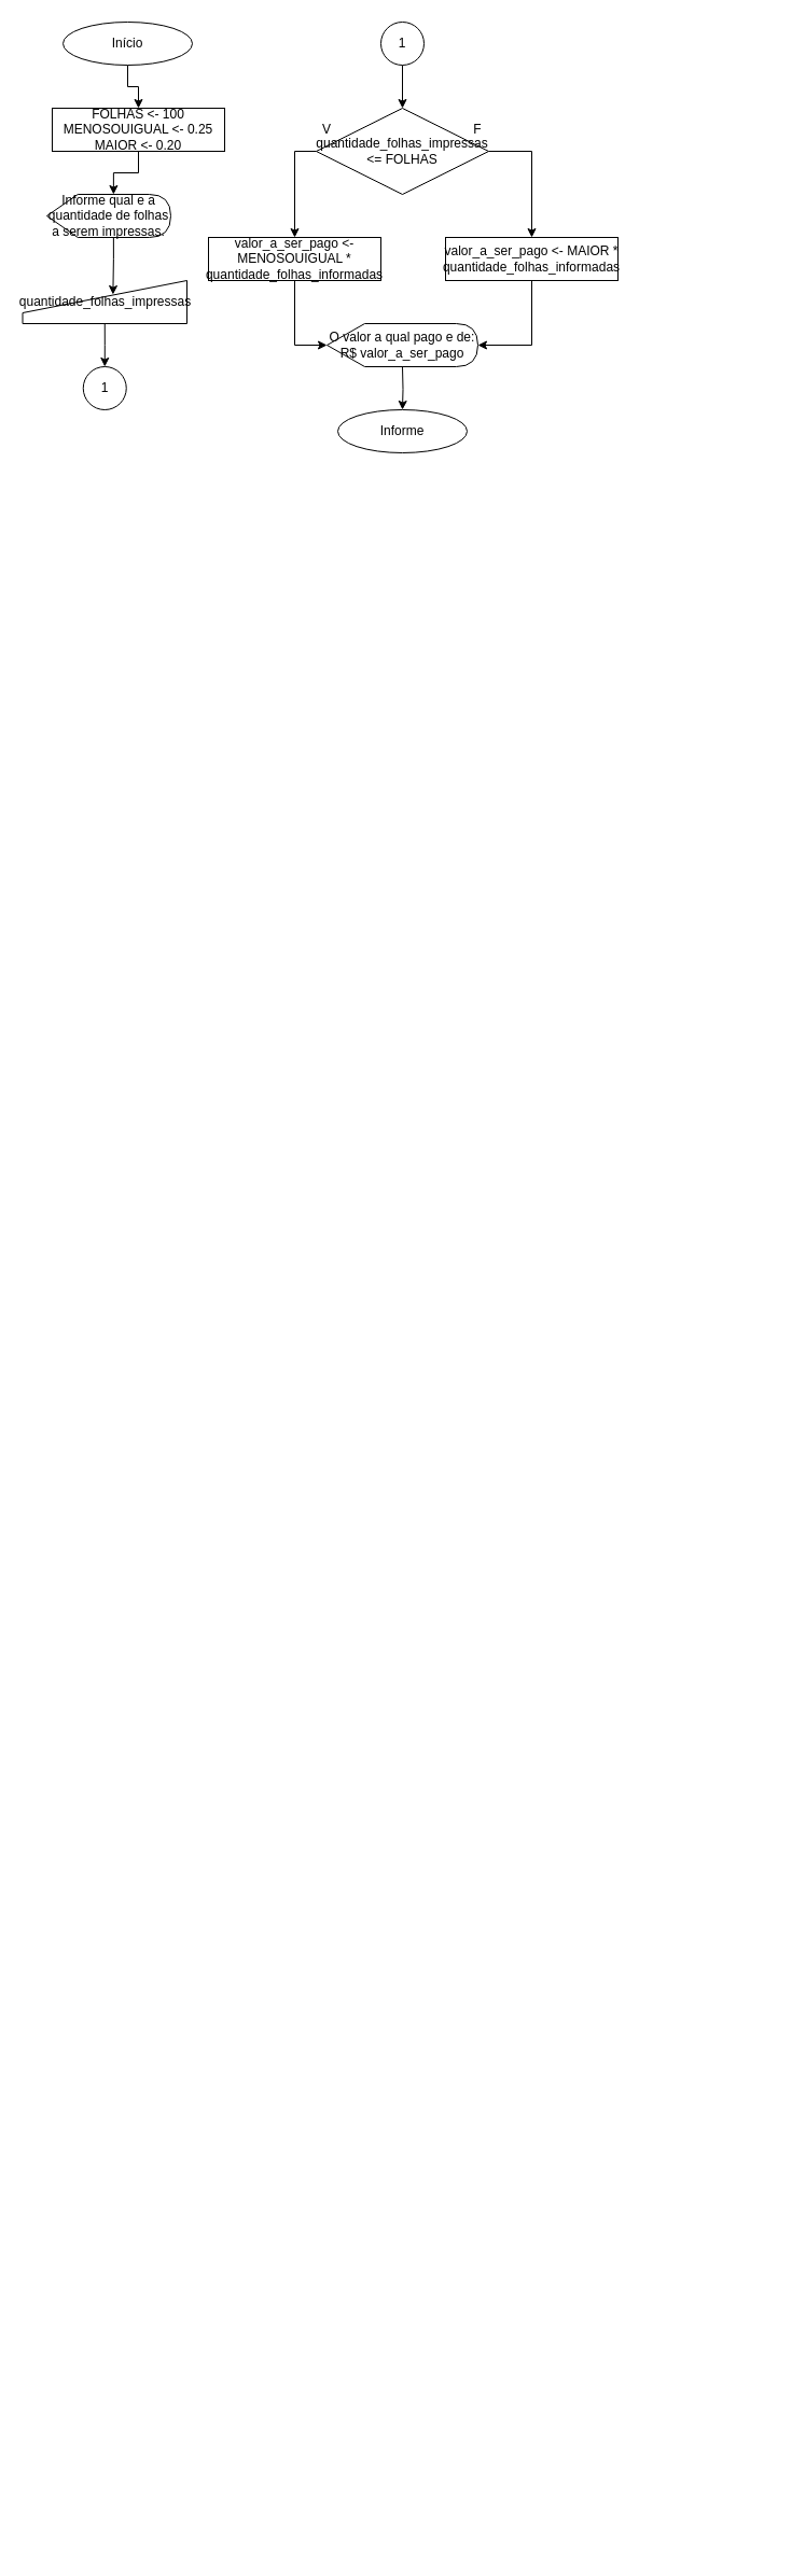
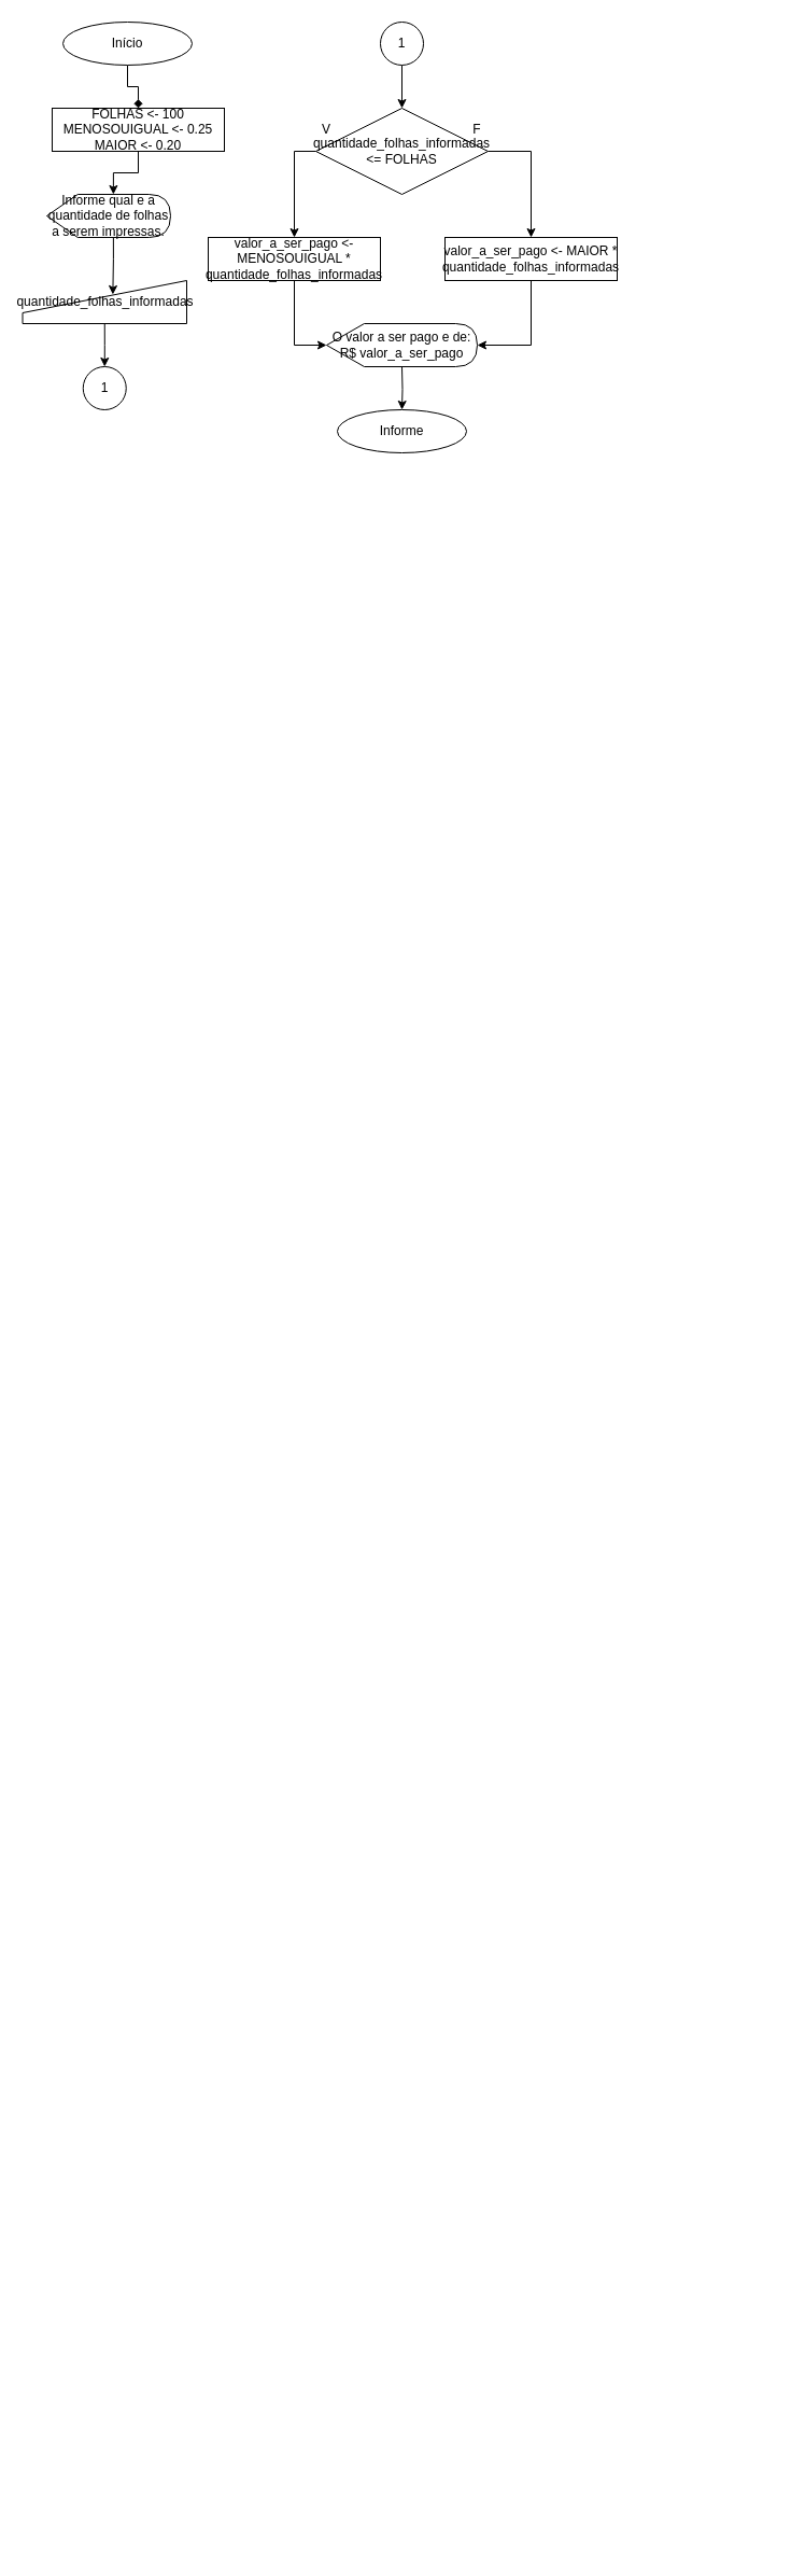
- <mxCell id="9" style="edgeStyle=orthogonalEdgeStyle;rounded=0;orthogonalLoop=1;jettySize=auto;html=1;exitX=0.5;exitY=1;exitDx=0;exitDy=0;entryX=0.5;entryY=0;entryDx=0;entryDy=0;" parent="1" source="10" target="13" edge="1"><mxGeometry relative="1" as="geometry" /></mxCell>
+ <mxCell id="9" style="edgeStyle=orthogonalEdgeStyle;rounded=0;orthogonalLoop=1;jettySize=auto;html=1;exitX=0.5;exitY=1;exitDx=0;exitDy=0;entryX=0.5;entryY=0;entryDx=0;entryDy=0;endArrow=diamond;" parent="1" source="10" target="13" edge="1"><mxGeometry relative="1" as="geometry" /></mxCell>
- <mxCell id="23" value="quantidade_folhas_impressas &amp;lt;= FOLHAS" style="rhombus;whiteSpace=wrap;html=1;" parent="1" vertex="1"><mxGeometry x="293" y="100" width="160" height="80" as="geometry" /></mxCell>
+ <mxCell id="23" value="quantidade_folhas_informadas &amp;lt;= FOLHAS" style="rhombus;whiteSpace=wrap;html=1;" parent="1" vertex="1"><mxGeometry x="293" y="100" width="160" height="80" as="geometry" /></mxCell>
- <mxCell id="16" value="quantidade_folhas_impressas" style="shape=manualInput;whiteSpace=wrap;html=1;" parent="1" vertex="1"><mxGeometry x="20.5" y="260" width="152.5" height="40" as="geometry" /></mxCell>
+ <mxCell id="16" value="quantidade_folhas_informadas" style="shape=manualInput;whiteSpace=wrap;html=1;" parent="1" vertex="1"><mxGeometry x="20.5" y="260" width="152.5" height="40" as="geometry" /></mxCell>
- <mxCell id="31" value="O valor a qual pago e de: R$ valor_a_ser_pago" style="shape=display;whiteSpace=wrap;html=1;" parent="1" vertex="1"><mxGeometry x="303" y="300" width="140" height="40" as="geometry" /></mxCell>
+ <mxCell id="31" value="O valor a ser pago e de: R$ valor_a_ser_pago" style="shape=display;whiteSpace=wrap;html=1;" parent="1" vertex="1"><mxGeometry x="303" y="300" width="140" height="40" as="geometry" /></mxCell>
